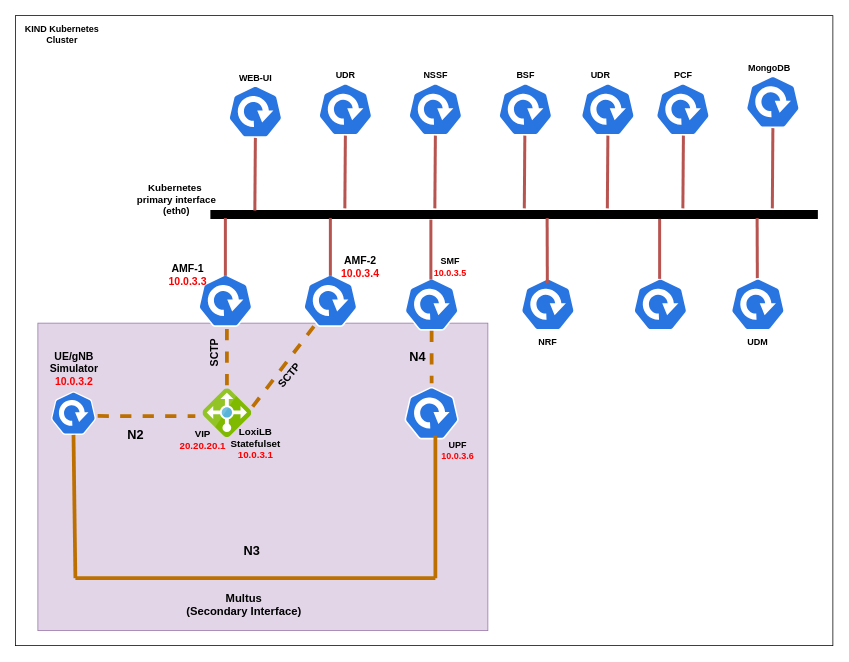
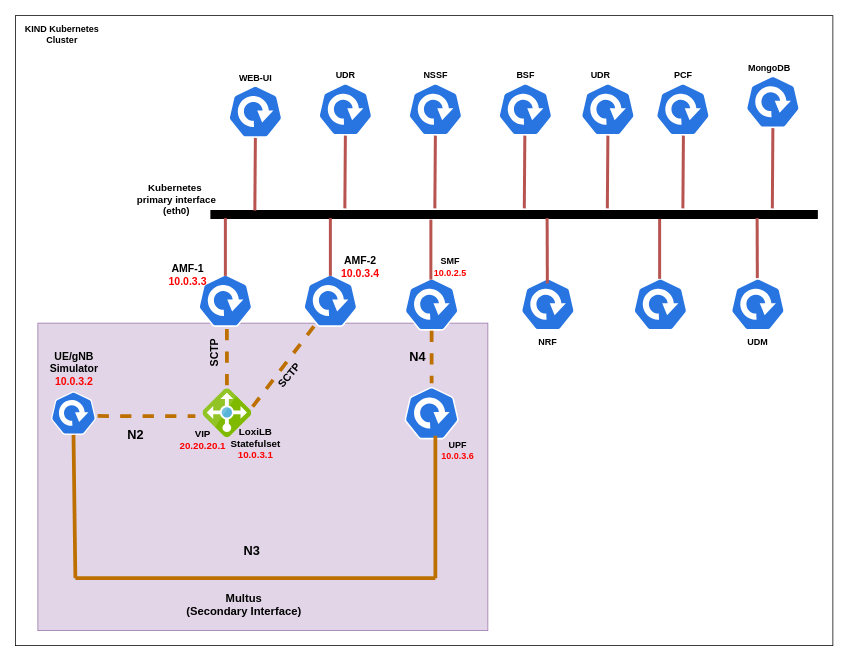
- <mxCell id="40" value="SMF&lt;br&gt;&lt;font color=&quot;#ff0000&quot;&gt;10.0.3.5&lt;/font&gt;" style="text;html=1;strokeColor=none;fillColor=none;align=center;verticalAlign=middle;whiteSpace=wrap;rounded=0;fontStyle=1" parent="1" vertex="1"><mxGeometry x="570" y="340" width="60" height="30" as="geometry" /></mxCell>
+ <mxCell id="40" value="SMF&lt;br&gt;&lt;font color=&quot;#ff0000&quot;&gt;10.0.2.5&lt;/font&gt;" style="text;html=1;strokeColor=none;fillColor=none;align=center;verticalAlign=middle;whiteSpace=wrap;rounded=0;fontStyle=1" parent="1" vertex="1"><mxGeometry x="570" y="340" width="60" height="30" as="geometry" /></mxCell>
